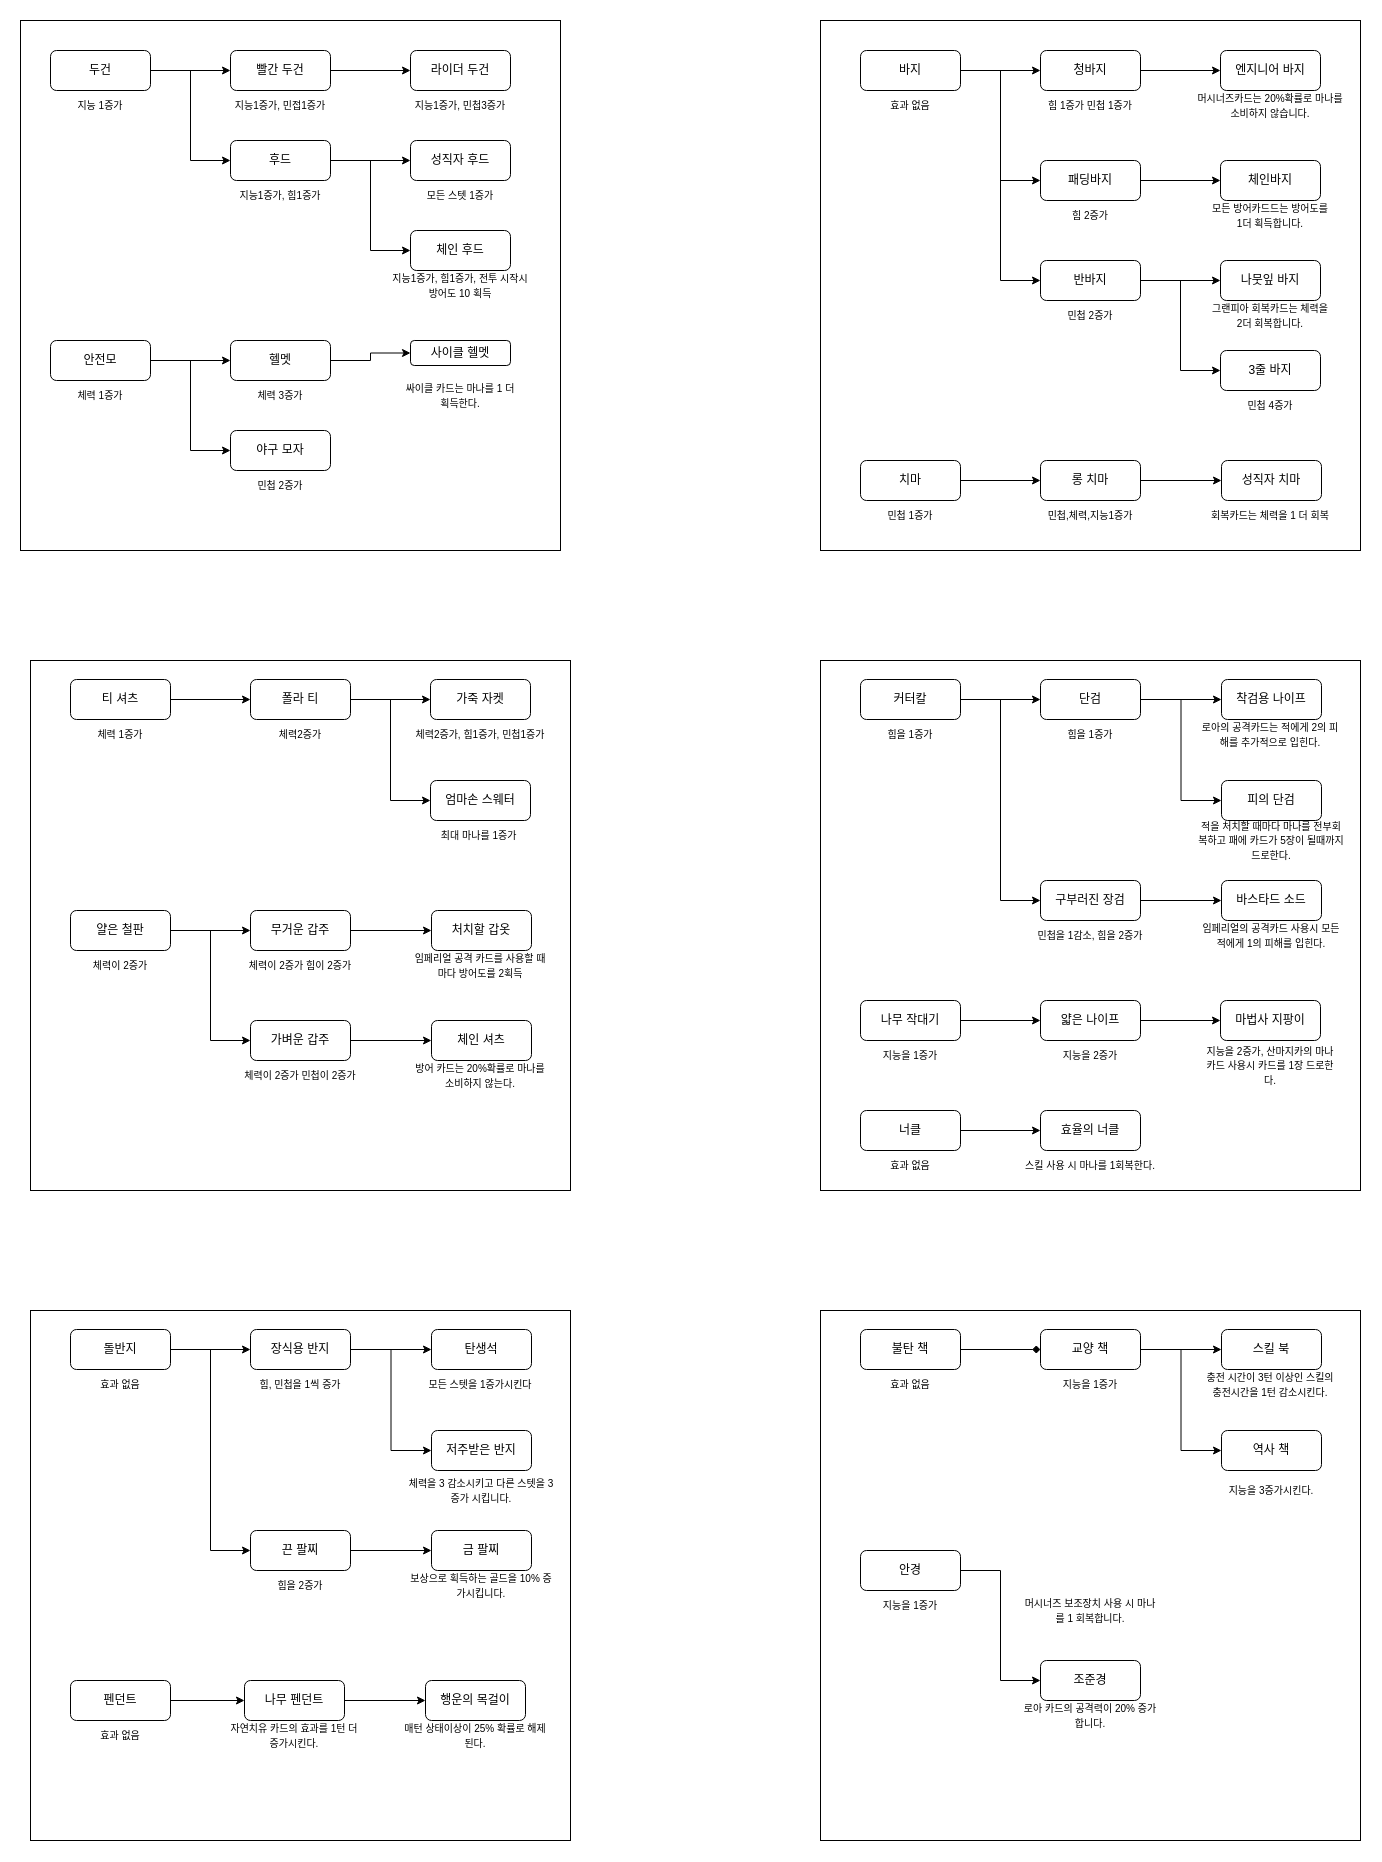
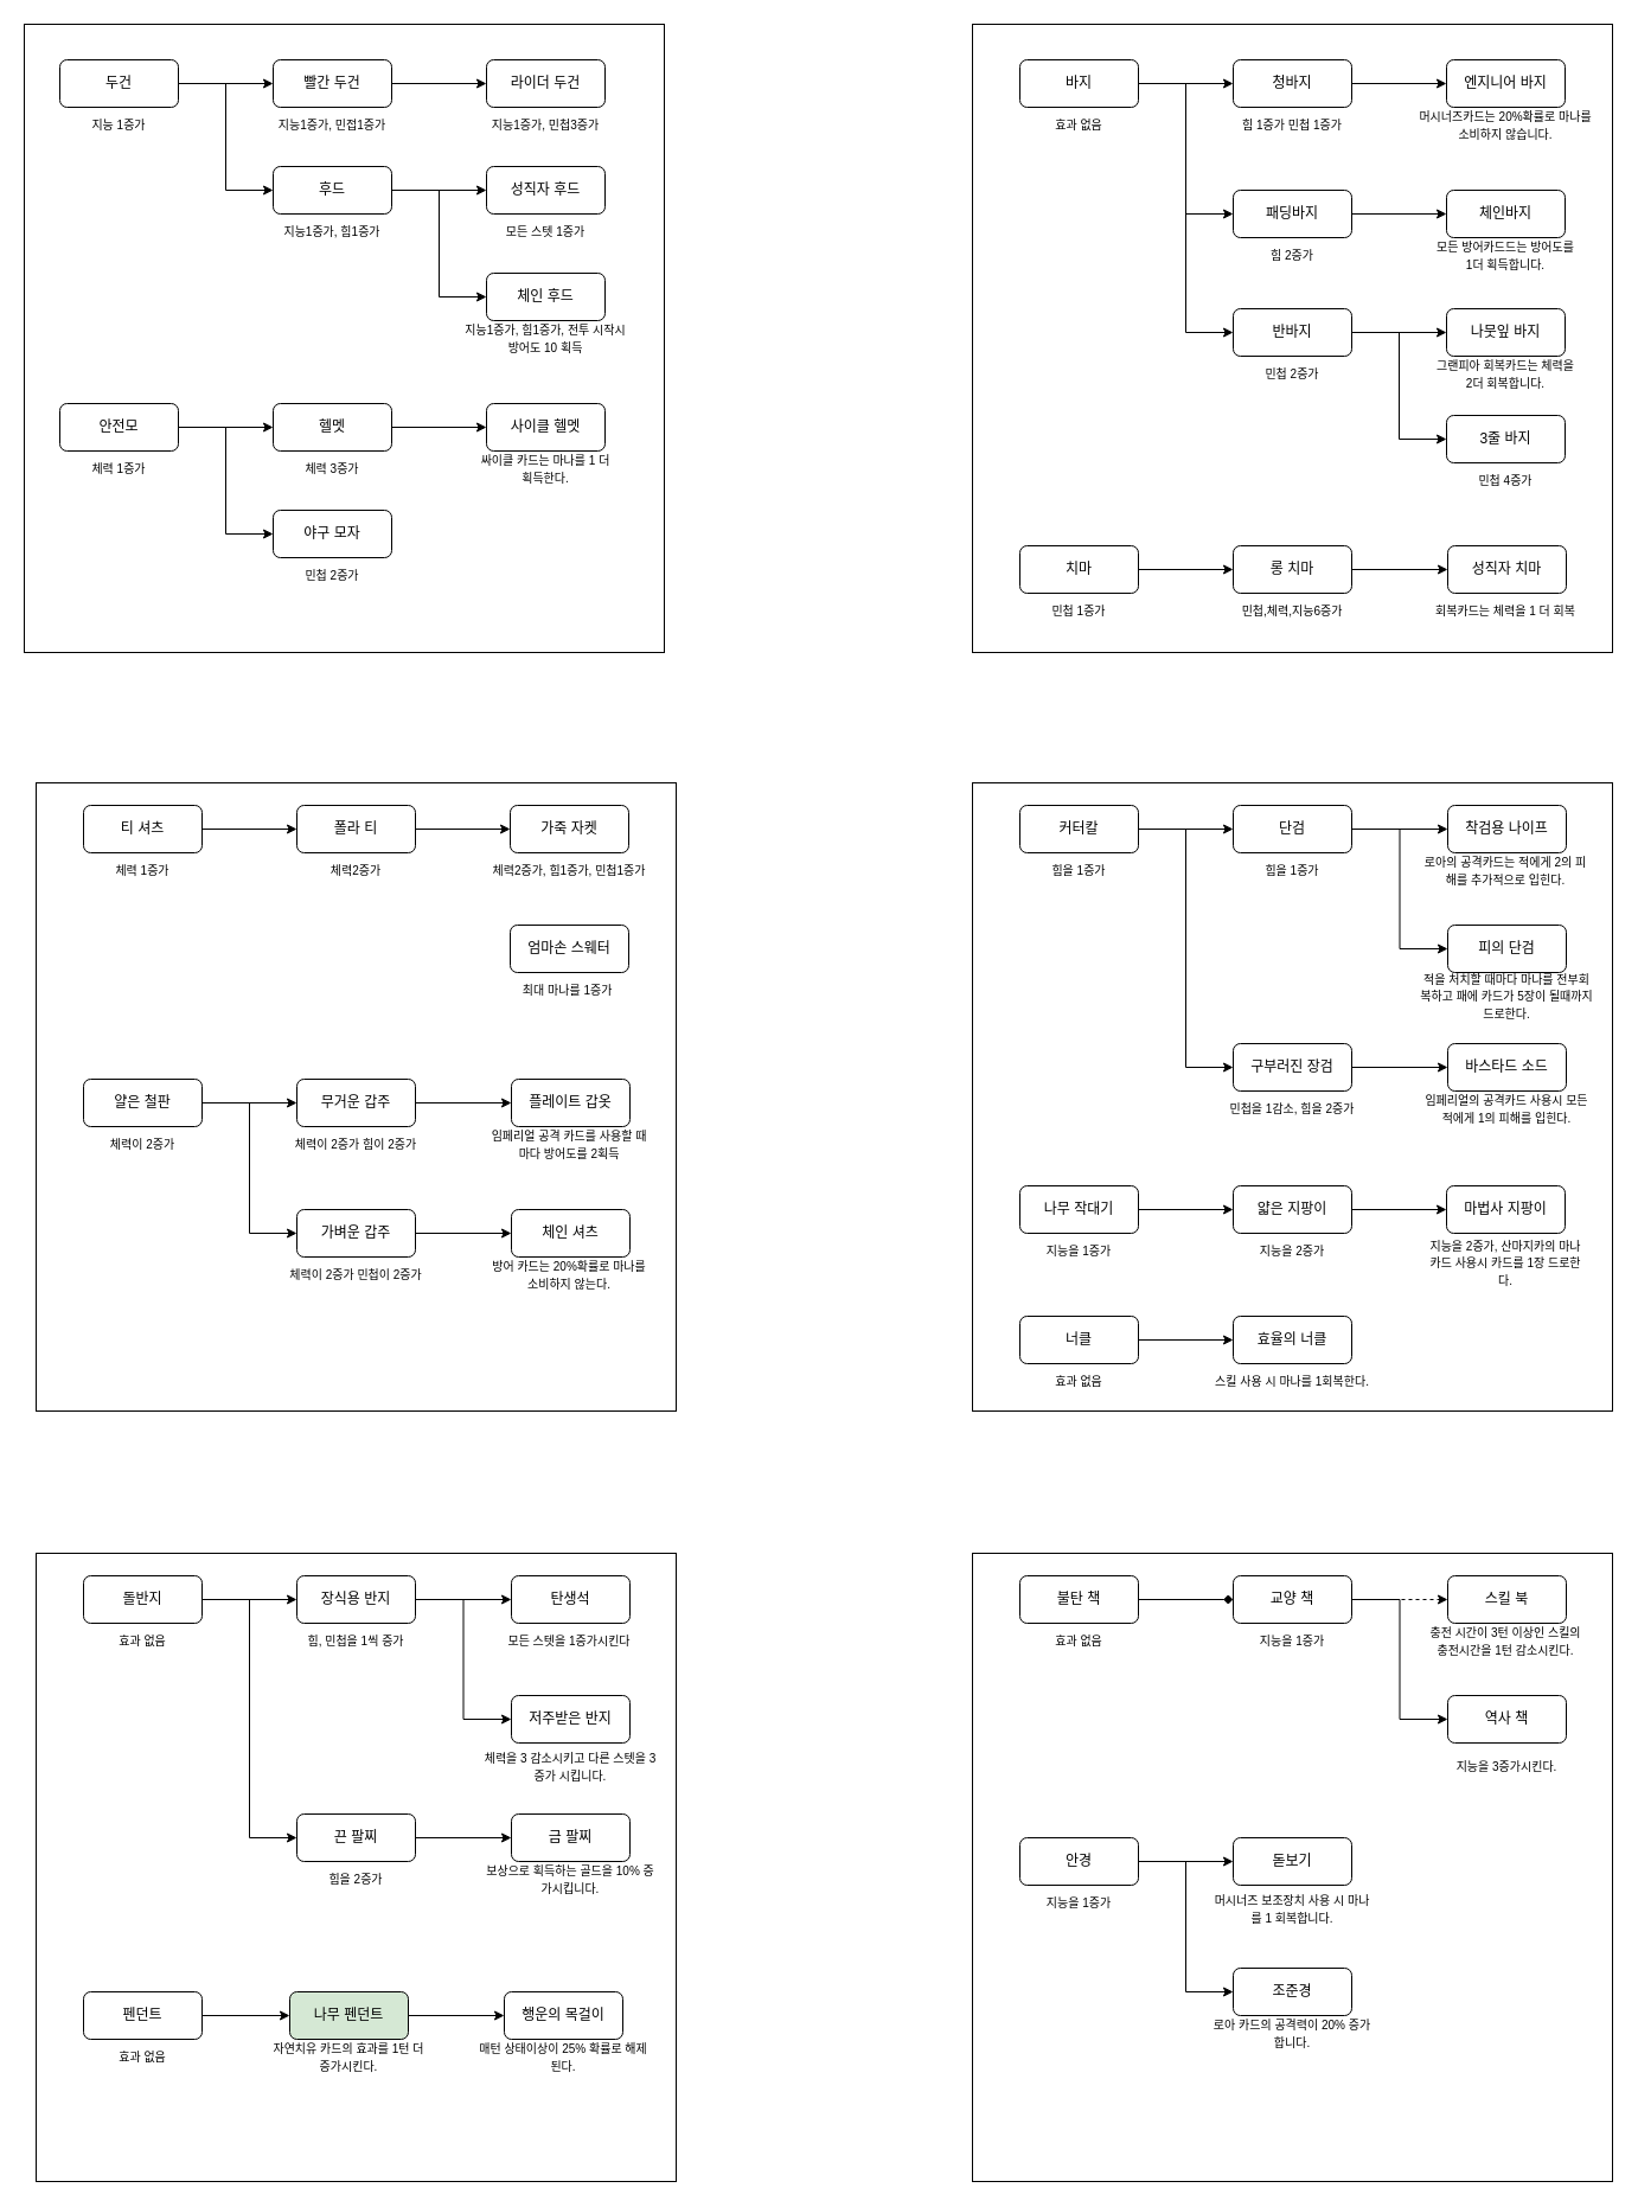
- <mxCell id="22" value="사이클 헬멧" style="rounded=1;whiteSpace=wrap;html=1;" parent="1" vertex="1"><mxGeometry x="410" y="340" width="100" height="25" as="geometry" /></mxCell>
+ <mxCell id="22" value="사이클 헬멧" style="rounded=1;whiteSpace=wrap;html=1;" parent="1" vertex="1"><mxGeometry x="410" y="340" width="100" height="40" as="geometry" /></mxCell>
- <mxCell id="63" value="&lt;span style=&quot;font-size: 10px&quot;&gt;민첩,체력,지능1증가&lt;/span&gt;" style="text;html=1;strokeColor=none;fillColor=none;align=center;verticalAlign=middle;whiteSpace=wrap;rounded=0;" parent="1" vertex="1"><mxGeometry x="1020" y="500" width="140" height="30" as="geometry" /></mxCell>
+ <mxCell id="63" value="&lt;span style=&quot;font-size: 10px&quot;&gt;민첩,체력,지능6증가&lt;/span&gt;" style="text;html=1;strokeColor=none;fillColor=none;align=center;verticalAlign=middle;whiteSpace=wrap;rounded=0;" parent="1" vertex="1"><mxGeometry x="1020" y="500" width="140" height="30" as="geometry" /></mxCell>
- <mxCell id="68" style="edgeStyle=orthogonalEdgeStyle;rounded=0;orthogonalLoop=1;jettySize=auto;html=1;exitX=1;exitY=0.5;exitDx=0;exitDy=0;entryX=0;entryY=0.5;entryDx=0;entryDy=0;" parent="1" source="69" target="83" edge="1"><mxGeometry relative="1" as="geometry" /></mxCell>
- <mxCell id="79" value="처치할 갑옷" style="rounded=1;whiteSpace=wrap;html=1;" parent="1" vertex="1"><mxGeometry x="431" y="910" width="100" height="40" as="geometry" /></mxCell>
+ <mxCell id="79" value="플레이트 갑옷" style="rounded=1;whiteSpace=wrap;html=1;" parent="1" vertex="1"><mxGeometry x="431" y="910" width="100" height="40" as="geometry" /></mxCell>
- <mxCell id="112" value="얇은 나이프" style="rounded=1;whiteSpace=wrap;html=1;" parent="1" vertex="1"><mxGeometry x="1040" y="1000" width="100" height="40" as="geometry" /></mxCell>
+ <mxCell id="112" value="얇은 지팡이" style="rounded=1;whiteSpace=wrap;html=1;" parent="1" vertex="1"><mxGeometry x="1040" y="1000" width="100" height="40" as="geometry" /></mxCell>
- <mxCell id="141" style="edgeStyle=orthogonalEdgeStyle;rounded=0;orthogonalLoop=1;jettySize=auto;html=1;exitX=1;exitY=0.5;exitDx=0;exitDy=0;entryX=0;entryY=0.5;entryDx=0;entryDy=0;" parent="1" source="143" target="144" edge="1"><mxGeometry relative="1" as="geometry" /></mxCell>
+ <mxCell id="141" style="edgeStyle=orthogonalEdgeStyle;rounded=0;orthogonalLoop=1;jettySize=auto;html=1;exitX=1;exitY=0.5;exitDx=0;exitDy=0;entryX=0;entryY=0.5;entryDx=0;entryDy=0;dashed=1;" parent="1" source="143" target="144" edge="1"><mxGeometry relative="1" as="geometry" /></mxCell>
+ <mxCell id="149" style="edgeStyle=orthogonalEdgeStyle;rounded=0;orthogonalLoop=1;jettySize=auto;html=1;exitX=1;exitY=0.5;exitDx=0;exitDy=0;entryX=0;entryY=0.5;entryDx=0;entryDy=0;" parent="1" source="150" target="153" edge="1"><mxGeometry relative="1" as="geometry" /></mxCell>
+ <mxCell id="153" value="돋보기" style="rounded=1;whiteSpace=wrap;html=1;" parent="1" vertex="1"><mxGeometry x="1040" y="1550" width="100" height="40" as="geometry" /></mxCell>
- <mxCell id="161" value="나무 펜던트" style="rounded=1;whiteSpace=wrap;html=1;" parent="1" vertex="1"><mxGeometry x="244" y="1680" width="100" height="40" as="geometry" /></mxCell>
+ <mxCell id="161" value="나무 펜던트" style="rounded=1;whiteSpace=wrap;html=1;fillColor=#d5e8d4;" parent="1" vertex="1"><mxGeometry x="244" y="1680" width="100" height="40" as="geometry" /></mxCell>
